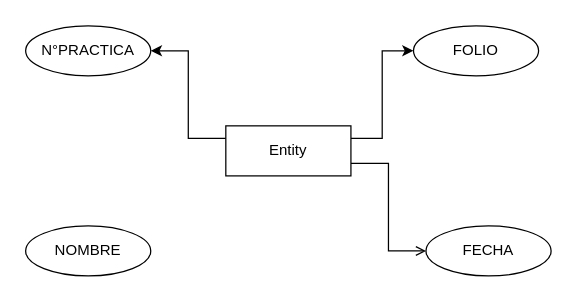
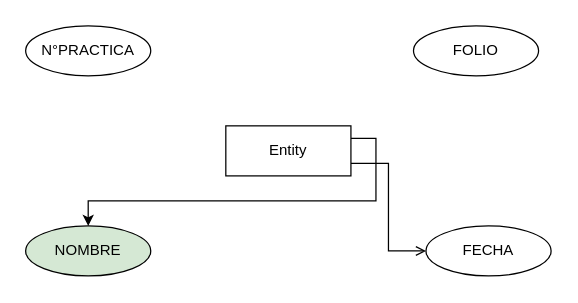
- <mxCell id="8" style="edgeStyle=orthogonalEdgeStyle;rounded=0;orthogonalLoop=1;jettySize=auto;html=1;exitX=1;exitY=0.25;exitDx=0;exitDy=0;entryX=0;entryY=0.5;entryDx=0;entryDy=0;" edge="1" parent="1" source="9" target="2"><mxGeometry relative="1" as="geometry" /></mxCell>
+ <mxCell id="8" style="edgeStyle=orthogonalEdgeStyle;rounded=0;orthogonalLoop=1;jettySize=auto;html=1;exitX=1;exitY=0.25;exitDx=0;exitDy=0;" edge="1" parent="1" source="9" target="4"><mxGeometry relative="1" as="geometry" /></mxCell>
- <mxCell id="6" style="edgeStyle=orthogonalEdgeStyle;rounded=0;orthogonalLoop=1;jettySize=auto;html=1;exitX=0;exitY=0.25;exitDx=0;exitDy=0;entryX=1;entryY=0.5;entryDx=0;entryDy=0;" edge="1" parent="1" source="9" target="3"><mxGeometry relative="1" as="geometry" /></mxCell>
- <mxCell id="4" value="NOMBRE" style="ellipse;whiteSpace=wrap;html=1;align=center;" vertex="1" parent="1"><mxGeometry x="20" y="180" width="100" height="40" as="geometry" /></mxCell>
+ <mxCell id="4" value="NOMBRE" style="ellipse;whiteSpace=wrap;html=1;align=center;fillColor=#d5e8d4;" vertex="1" parent="1"><mxGeometry x="20" y="180" width="100" height="40" as="geometry" /></mxCell>
